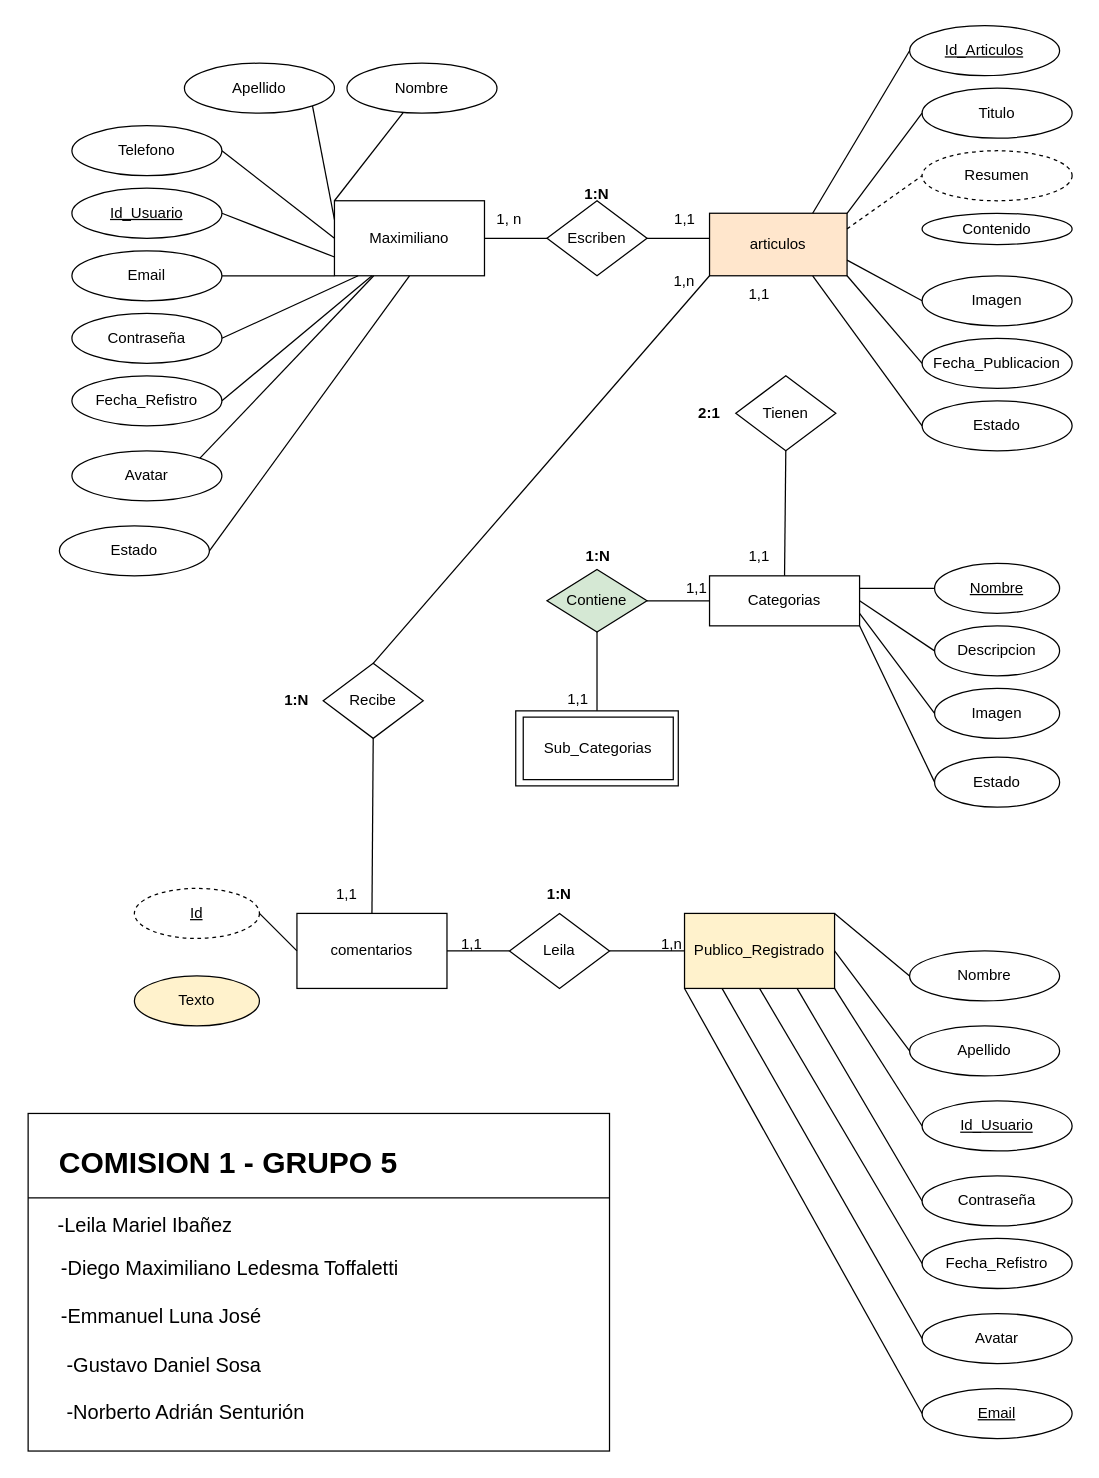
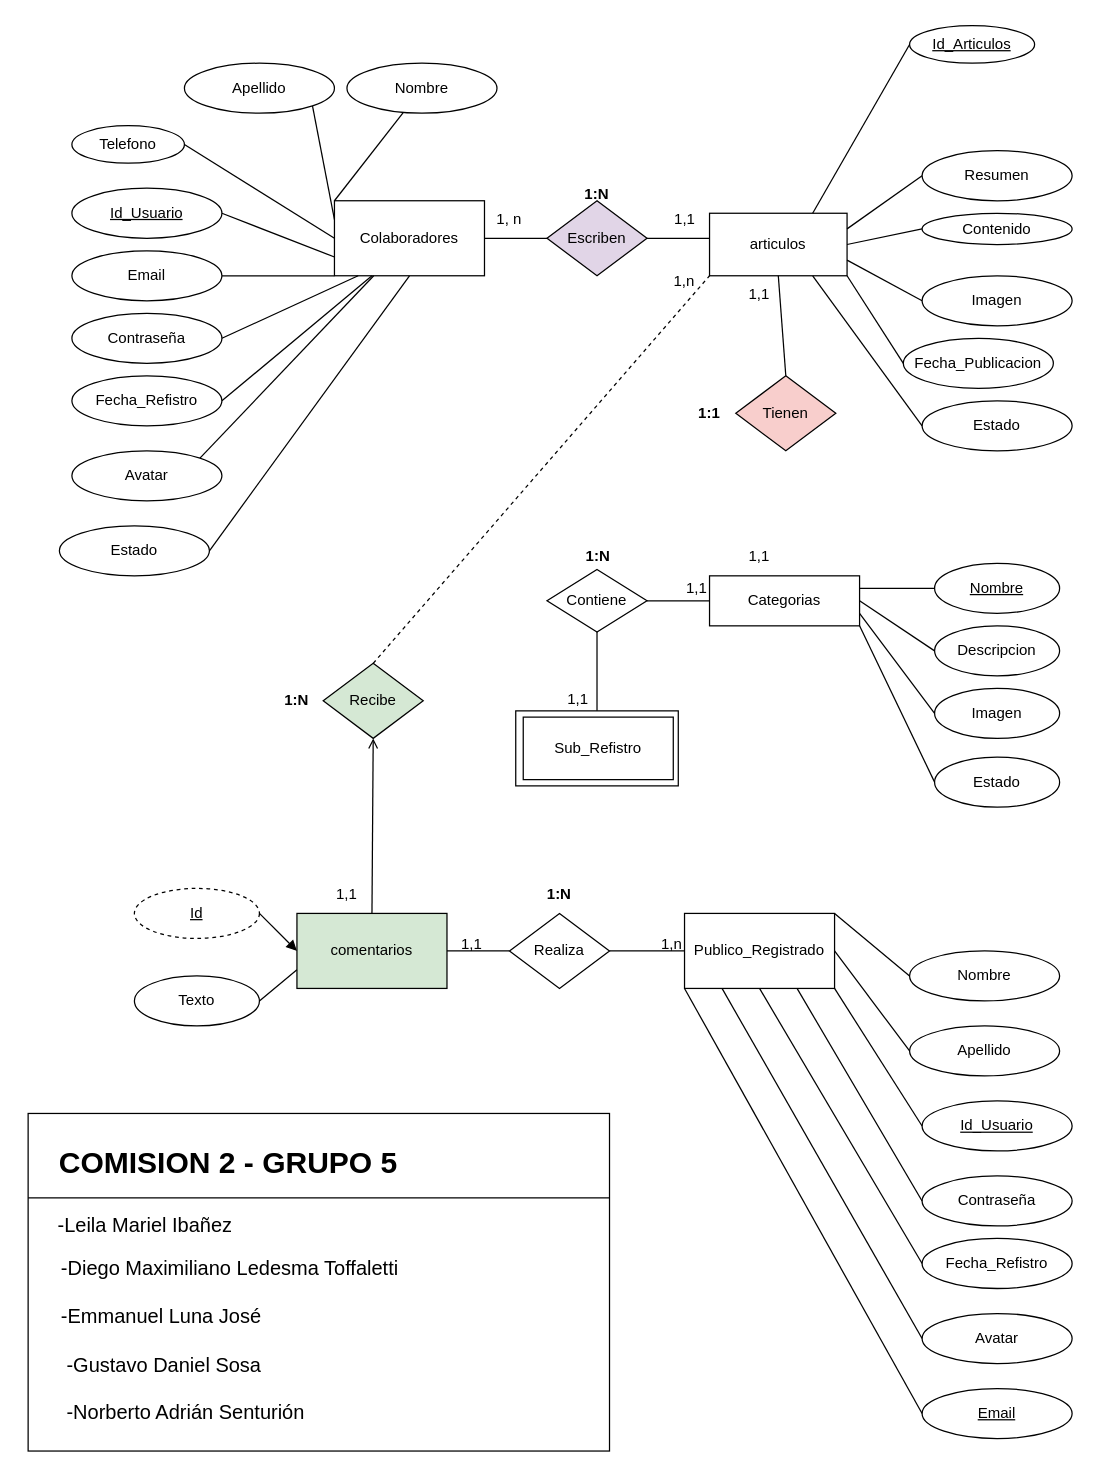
- <mxCell id="93" value="&lt;u&gt;Id_Articulos&lt;/u&gt;" style="ellipse;whiteSpace=wrap;html=1;" vertex="1" parent="1"><mxGeometry x="727" y="20" width="120" height="40" as="geometry" /></mxCell>
+ <mxCell id="93" value="&lt;u&gt;Id_Articulos&lt;/u&gt;" style="ellipse;whiteSpace=wrap;html=1;" vertex="1" parent="1"><mxGeometry x="727" y="20" width="100" height="30" as="geometry" /></mxCell>
- <mxCell id="17" value="Titulo" style="ellipse;whiteSpace=wrap;html=1;" parent="1" vertex="1"><mxGeometry x="737" y="70" width="120" height="40" as="geometry" /></mxCell>
- <mxCell id="10" value="Telefono" style="ellipse;whiteSpace=wrap;html=1;" parent="1" vertex="1"><mxGeometry x="57" y="100" width="120" height="40" as="geometry" /></mxCell>
+ <mxCell id="10" value="Telefono" style="ellipse;whiteSpace=wrap;html=1;" parent="1" vertex="1"><mxGeometry x="57" y="100" width="90" height="30" as="geometry" /></mxCell>
- <mxCell id="56" value="" style="endArrow=none;html=1;entryX=0;entryY=0.5;entryDx=0;entryDy=0;exitX=1;exitY=0;exitDx=0;exitDy=0;" parent="1" source="3" target="17" edge="1"><mxGeometry width="50" height="50" relative="1" as="geometry"><mxPoint x="617" y="180" as="sourcePoint" /><mxPoint x="667" y="130" as="targetPoint" /></mxGeometry></mxCell>
- <mxCell id="18" value="Resumen" style="ellipse;whiteSpace=wrap;html=1;dashed=1;" parent="1" vertex="1"><mxGeometry x="737" y="120" width="120" height="40" as="geometry" /></mxCell>
+ <mxCell id="18" value="Resumen" style="ellipse;whiteSpace=wrap;html=1;" parent="1" vertex="1"><mxGeometry x="737" y="120" width="120" height="40" as="geometry" /></mxCell>
- <mxCell id="57" value="" style="endArrow=none;html=1;entryX=0;entryY=0.5;entryDx=0;entryDy=0;exitX=1;exitY=0.25;exitDx=0;exitDy=0;dashed=1;" parent="1" source="3" target="18" edge="1"><mxGeometry width="50" height="50" relative="1" as="geometry"><mxPoint x="667" y="210" as="sourcePoint" /><mxPoint x="717" y="160" as="targetPoint" /></mxGeometry></mxCell>
+ <mxCell id="57" value="" style="endArrow=none;html=1;entryX=0;entryY=0.5;entryDx=0;entryDy=0;exitX=1;exitY=0.25;exitDx=0;exitDy=0;" parent="1" source="3" target="18" edge="1"><mxGeometry width="50" height="50" relative="1" as="geometry"><mxPoint x="667" y="210" as="sourcePoint" /><mxPoint x="717" y="160" as="targetPoint" /></mxGeometry></mxCell>
+ <mxCell id="58" value="" style="endArrow=none;html=1;entryX=0;entryY=0.5;entryDx=0;entryDy=0;exitX=1;exitY=0.5;exitDx=0;exitDy=0;" parent="1" source="3" target="19" edge="1"><mxGeometry width="50" height="50" relative="1" as="geometry"><mxPoint x="667" y="210" as="sourcePoint" /><mxPoint x="717" y="160" as="targetPoint" /></mxGeometry></mxCell>
- <mxCell id="2" value="Maximiliano" style="rounded=0;whiteSpace=wrap;html=1;" parent="1" vertex="1"><mxGeometry x="267" y="160" width="120" height="60" as="geometry" /></mxCell>
+ <mxCell id="2" value="Colaboradores" style="rounded=0;whiteSpace=wrap;html=1;" parent="1" vertex="1"><mxGeometry x="267" y="160" width="120" height="60" as="geometry" /></mxCell>
- <mxCell id="44" value="Escriben" style="rhombus;whiteSpace=wrap;html=1;" parent="1" vertex="1"><mxGeometry x="437" y="160" width="80" height="60" as="geometry" /></mxCell>
+ <mxCell id="44" value="Escriben" style="rhombus;whiteSpace=wrap;html=1;fillColor=#e1d5e7;" parent="1" vertex="1"><mxGeometry x="437" y="160" width="80" height="60" as="geometry" /></mxCell>
- <mxCell id="3" value="articulos" style="rounded=0;whiteSpace=wrap;html=1;fillColor=#ffe6cc;" parent="1" vertex="1"><mxGeometry x="567" y="170" width="110" height="50" as="geometry" /></mxCell>
+ <mxCell id="3" value="articulos" style="rounded=0;whiteSpace=wrap;html=1;" parent="1" vertex="1"><mxGeometry x="567" y="170" width="110" height="50" as="geometry" /></mxCell>
+ <mxCell id="50" value="" style="endArrow=none;html=1;entryX=0.5;entryY=1;entryDx=0;entryDy=0;exitX=0.5;exitY=0;exitDx=0;exitDy=0;" parent="1" source="45" target="3" edge="1"><mxGeometry width="50" height="50" relative="1" as="geometry"><mxPoint x="477" y="310" as="sourcePoint" /><mxPoint x="527" y="260" as="targetPoint" /></mxGeometry></mxCell>
- <mxCell id="21" value="Fecha_Publicacion" style="ellipse;whiteSpace=wrap;html=1;" parent="1" vertex="1"><mxGeometry x="737" y="270" width="120" height="40" as="geometry" /></mxCell>
+ <mxCell id="21" value="Fecha_Publicacion" style="ellipse;whiteSpace=wrap;html=1;" parent="1" vertex="1"><mxGeometry x="722" y="270" width="120" height="40" as="geometry" /></mxCell>
- <mxCell id="84" value="&lt;b&gt;2:1&lt;/b&gt;" style="text;html=1;strokeColor=none;fillColor=none;align=center;verticalAlign=middle;whiteSpace=wrap;rounded=0;" vertex="1" parent="1"><mxGeometry x="537" y="315" width="60" height="30" as="geometry" /></mxCell>
+ <mxCell id="84" value="&lt;b&gt;1:1&lt;/b&gt;" style="text;html=1;strokeColor=none;fillColor=none;align=center;verticalAlign=middle;whiteSpace=wrap;rounded=0;" vertex="1" parent="1"><mxGeometry x="537" y="315" width="60" height="30" as="geometry" /></mxCell>
- <mxCell id="45" value="Tienen" style="rhombus;whiteSpace=wrap;html=1;" parent="1" vertex="1"><mxGeometry x="588" y="300" width="80" height="60" as="geometry" /></mxCell>
+ <mxCell id="45" value="Tienen" style="rhombus;whiteSpace=wrap;html=1;fillColor=#f8cecc;" parent="1" vertex="1"><mxGeometry x="588" y="300" width="80" height="60" as="geometry" /></mxCell>
- <mxCell id="54" value="" style="endArrow=none;html=1;entryX=0;entryY=1;entryDx=0;entryDy=0;exitX=0.5;exitY=0;exitDx=0;exitDy=0;" parent="1" source="47" target="3" edge="1"><mxGeometry width="50" height="50" relative="1" as="geometry"><mxPoint x="477" y="430" as="sourcePoint" /><mxPoint x="527" y="380" as="targetPoint" /></mxGeometry></mxCell>
+ <mxCell id="54" value="" style="endArrow=none;html=1;entryX=0;entryY=1;entryDx=0;entryDy=0;exitX=0.5;exitY=0;exitDx=0;exitDy=0;dashed=1;" parent="1" source="47" target="3" edge="1"><mxGeometry width="50" height="50" relative="1" as="geometry"><mxPoint x="477" y="430" as="sourcePoint" /><mxPoint x="527" y="380" as="targetPoint" /></mxGeometry></mxCell>
- <mxCell id="51" value="" style="endArrow=none;html=1;entryX=0.5;entryY=1;entryDx=0;entryDy=0;exitX=0.5;exitY=0;exitDx=0;exitDy=0;" parent="1" source="6" target="45" edge="1"><mxGeometry width="50" height="50" relative="1" as="geometry"><mxPoint x="477" y="430" as="sourcePoint" /><mxPoint x="527" y="380" as="targetPoint" /></mxGeometry></mxCell>
- <mxCell id="91" value="Contiene" style="rhombus;whiteSpace=wrap;html=1;fillColor=#d5e8d4;" vertex="1" parent="1"><mxGeometry x="437" y="455" width="80" height="50" as="geometry" /></mxCell>
+ <mxCell id="91" value="Contiene" style="rhombus;whiteSpace=wrap;html=1;" vertex="1" parent="1"><mxGeometry x="437" y="455" width="80" height="50" as="geometry" /></mxCell>
- <mxCell id="47" value="Recibe" style="rhombus;whiteSpace=wrap;html=1;" parent="1" vertex="1"><mxGeometry x="258" y="530" width="80" height="60" as="geometry" /></mxCell>
+ <mxCell id="47" value="Recibe" style="rhombus;whiteSpace=wrap;html=1;fillColor=#d5e8d4;" parent="1" vertex="1"><mxGeometry x="258" y="530" width="80" height="60" as="geometry" /></mxCell>
- <mxCell id="55" value="" style="endArrow=none;html=1;entryX=0.5;entryY=1;entryDx=0;entryDy=0;exitX=0.5;exitY=0;exitDx=0;exitDy=0;" parent="1" source="4" target="47" edge="1"><mxGeometry width="50" height="50" relative="1" as="geometry"><mxPoint x="477" y="670" as="sourcePoint" /><mxPoint x="527" y="620" as="targetPoint" /></mxGeometry></mxCell>
+ <mxCell id="55" value="" style="endArrow=open;html=1;entryX=0.5;entryY=1;entryDx=0;entryDy=0;exitX=0.5;exitY=0;exitDx=0;exitDy=0;" parent="1" source="4" target="47" edge="1"><mxGeometry width="50" height="50" relative="1" as="geometry"><mxPoint x="477" y="670" as="sourcePoint" /><mxPoint x="527" y="620" as="targetPoint" /></mxGeometry></mxCell>
- <mxCell id="95" value="Sub_Categorias" style="rounded=0;whiteSpace=wrap;html=1;" vertex="1" parent="1"><mxGeometry x="418" y="573" width="120" height="50" as="geometry" /></mxCell>
+ <mxCell id="95" value="Sub_Refistro" style="rounded=0;whiteSpace=wrap;html=1;" vertex="1" parent="1"><mxGeometry x="418" y="573" width="120" height="50" as="geometry" /></mxCell>
- <mxCell id="67" value="" style="endArrow=none;html=1;rounded=0;entryX=0;entryY=0.5;entryDx=0;entryDy=0;exitX=1;exitY=0.5;exitDx=0;exitDy=0;" edge="1" parent="1" source="35" target="4"><mxGeometry width="50" height="50" relative="1" as="geometry"><mxPoint x="327" y="860" as="sourcePoint" /><mxPoint x="377" y="810" as="targetPoint" /></mxGeometry></mxCell>
+ <mxCell id="67" value="" style="endArrow=block;html=1;rounded=0;entryX=0;entryY=0.5;entryDx=0;entryDy=0;exitX=1;exitY=0.5;exitDx=0;exitDy=0;" edge="1" parent="1" source="35" target="4"><mxGeometry width="50" height="50" relative="1" as="geometry"><mxPoint x="327" y="860" as="sourcePoint" /><mxPoint x="377" y="810" as="targetPoint" /></mxGeometry></mxCell>
- <mxCell id="4" value="comentarios" style="rounded=0;whiteSpace=wrap;html=1;" parent="1" vertex="1"><mxGeometry x="237" y="730" width="120" height="60" as="geometry" /></mxCell>
+ <mxCell id="4" value="comentarios" style="rounded=0;whiteSpace=wrap;html=1;fillColor=#d5e8d4;" parent="1" vertex="1"><mxGeometry x="237" y="730" width="120" height="60" as="geometry" /></mxCell>
- <mxCell id="46" value="Leila" style="rhombus;whiteSpace=wrap;html=1;" parent="1" vertex="1"><mxGeometry x="407" y="730" width="80" height="60" as="geometry" /></mxCell>
+ <mxCell id="46" value="Realiza" style="rhombus;whiteSpace=wrap;html=1;" parent="1" vertex="1"><mxGeometry x="407" y="730" width="80" height="60" as="geometry" /></mxCell>
- <mxCell id="5" value="Publico_Registrado" style="rounded=0;whiteSpace=wrap;html=1;fillColor=#fff2cc;" parent="1" vertex="1"><mxGeometry x="547" y="730" width="120" height="60" as="geometry" /></mxCell>
+ <mxCell id="5" value="Publico_Registrado" style="rounded=0;whiteSpace=wrap;html=1;" parent="1" vertex="1"><mxGeometry x="547" y="730" width="120" height="60" as="geometry" /></mxCell>
+ <mxCell id="66" value="" style="endArrow=none;html=1;rounded=0;entryX=0;entryY=0.75;entryDx=0;entryDy=0;exitX=1;exitY=0.5;exitDx=0;exitDy=0;" edge="1" parent="1" source="36" target="4"><mxGeometry width="50" height="50" relative="1" as="geometry"><mxPoint x="357" y="870" as="sourcePoint" /><mxPoint x="407" y="820" as="targetPoint" /></mxGeometry></mxCell>
- <mxCell id="36" value="Texto" style="ellipse;whiteSpace=wrap;html=1;fillColor=#fff2cc;" parent="1" vertex="1"><mxGeometry x="107" y="780" width="100" height="40" as="geometry" /></mxCell>
+ <mxCell id="36" value="Texto" style="ellipse;whiteSpace=wrap;html=1;" parent="1" vertex="1"><mxGeometry x="107" y="780" width="100" height="40" as="geometry" /></mxCell>
- <mxCell id="89" value="&lt;h1&gt;COMISION 1 - GRUPO 5&lt;/h1&gt;" style="text;html=1;strokeColor=none;fillColor=none;spacing=5;spacingTop=-20;whiteSpace=wrap;overflow=hidden;rounded=0;" vertex="1" parent="1"><mxGeometry x="42" y="910" width="425" height="240" as="geometry" /></mxCell>
+ <mxCell id="89" value="&lt;h1&gt;COMISION 2 - GRUPO 5&lt;/h1&gt;" style="text;html=1;strokeColor=none;fillColor=none;spacing=5;spacingTop=-20;whiteSpace=wrap;overflow=hidden;rounded=0;" vertex="1" parent="1"><mxGeometry x="42" y="910" width="425" height="240" as="geometry" /></mxCell>
